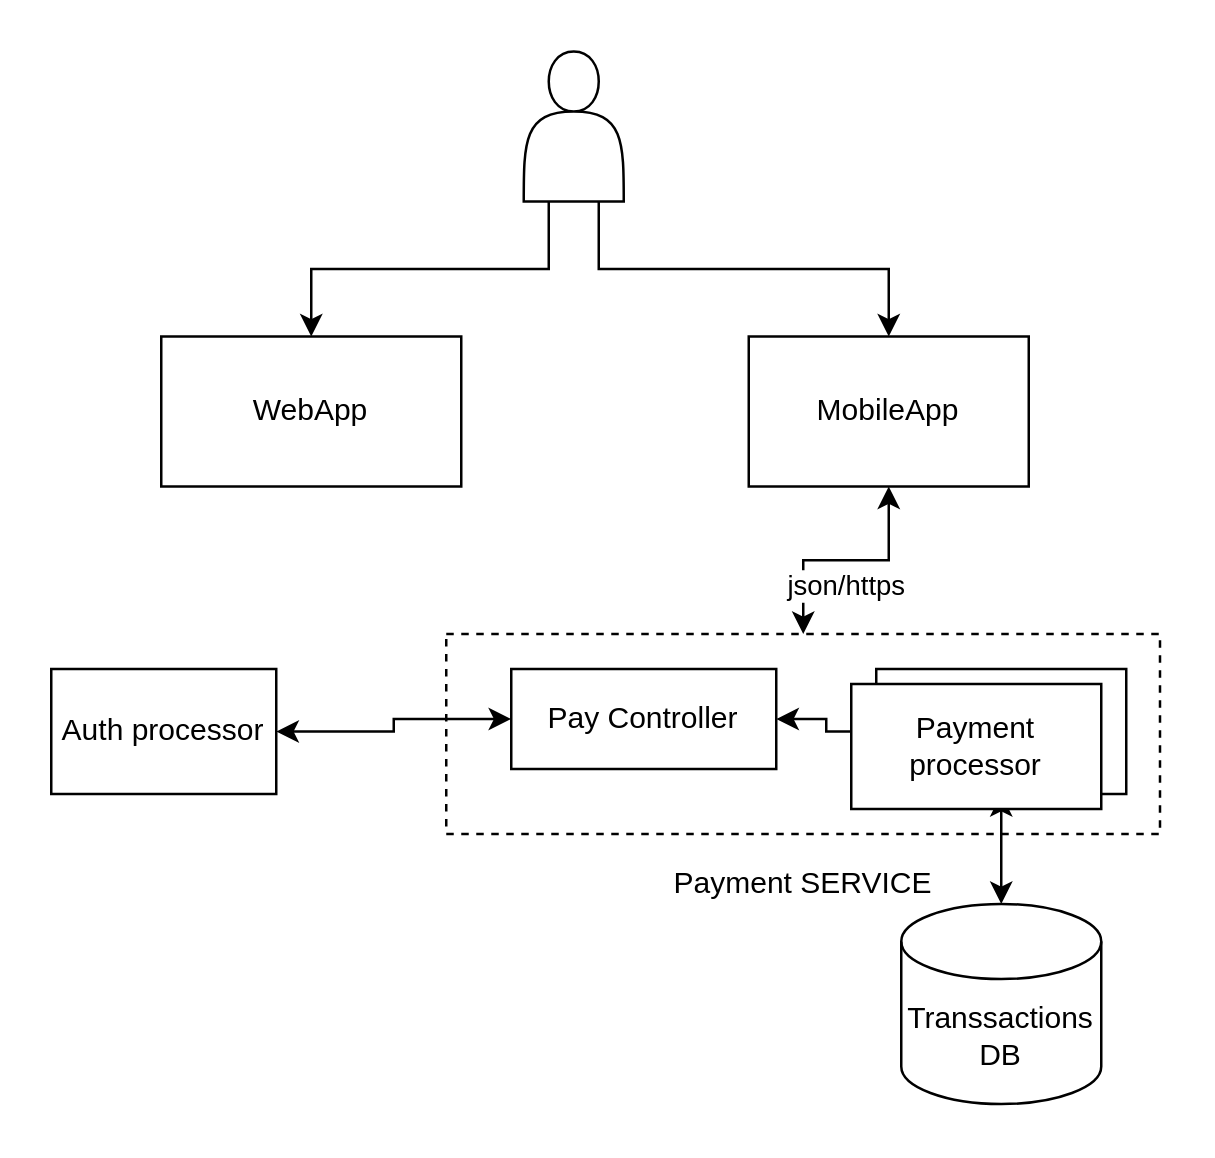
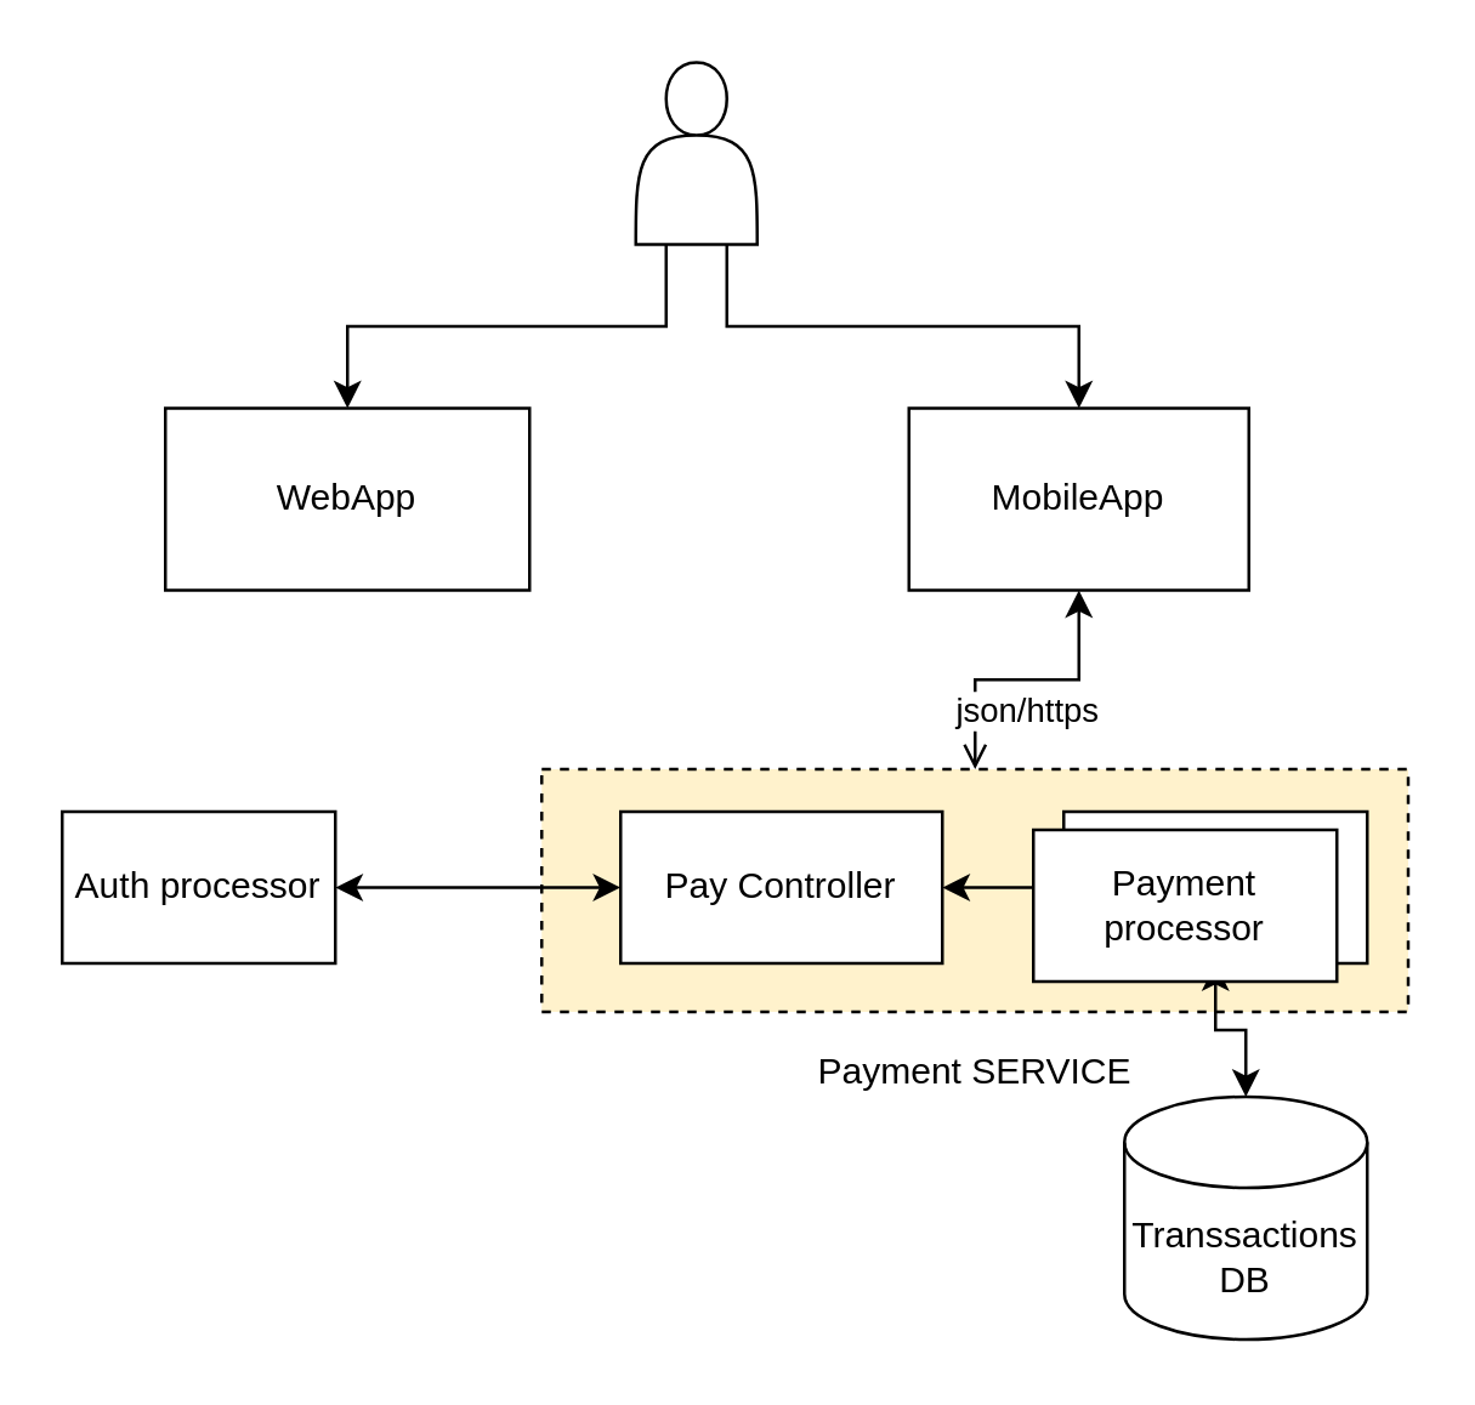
- <mxCell id="7" value="WebApp" style="rounded=0;whiteSpace=wrap;html=1;" vertex="1" parent="1"><mxGeometry x="64" y="134" width="120" height="60" as="geometry" /></mxCell>
+ <mxCell id="7" value="WebApp" style="rounded=0;whiteSpace=wrap;html=1;" vertex="1" parent="1"><mxGeometry x="54" y="134" width="120" height="60" as="geometry" /></mxCell>
- <mxCell id="8" value="json/https" style="edgeStyle=orthogonalEdgeStyle;rounded=0;orthogonalLoop=1;jettySize=auto;html=1;exitX=0.5;exitY=1;exitDx=0;exitDy=0;startArrow=classic;startFill=1;" edge="1" parent="1" source="9" target="2"><mxGeometry x="0.036" y="9" relative="1" as="geometry"><mxPoint x="1" y="1" as="offset" /></mxGeometry></mxCell>
+ <mxCell id="8" value="json/https" style="edgeStyle=orthogonalEdgeStyle;rounded=0;orthogonalLoop=1;jettySize=auto;html=1;exitX=0.5;exitY=1;exitDx=0;exitDy=0;startArrow=classic;startFill=1;endArrow=open;" edge="1" parent="1" source="9" target="2"><mxGeometry x="0.036" y="9" relative="1" as="geometry"><mxPoint x="1" y="1" as="offset" /></mxGeometry></mxCell>
- <mxCell id="12" value="Pay Controller" style="rounded=0;whiteSpace=wrap;html=1;" vertex="1" parent="1"><mxGeometry x="204" y="267" width="106" height="40" as="geometry" /></mxCell>
+ <mxCell id="12" value="Pay Controller" style="rounded=0;whiteSpace=wrap;html=1;" vertex="1" parent="1"><mxGeometry x="204" y="267" width="106" height="50" as="geometry" /></mxCell>
- <mxCell id="2" value="Payment SERVICE" style="rounded=0;whiteSpace=wrap;html=1;dashed=1;spacingLeft=0;spacingBottom=-120;" vertex="1" parent="1"><mxGeometry x="178" y="253" width="285.5" height="80" as="geometry" /></mxCell>
+ <mxCell id="2" value="Payment SERVICE" style="rounded=0;whiteSpace=wrap;html=1;dashed=1;spacingLeft=0;spacingBottom=-120;fillColor=#fff2cc;" vertex="1" parent="1"><mxGeometry x="178" y="253" width="285.5" height="80" as="geometry" /></mxCell>
- <mxCell id="13" value="Transsactions&lt;br&gt;DB" style="shape=cylinder3;whiteSpace=wrap;html=1;boundedLbl=1;backgroundOutline=1;size=15;" vertex="1" parent="1"><mxGeometry x="360" y="361" width="80" height="80" as="geometry" /></mxCell>
+ <mxCell id="13" value="Transsactions&lt;br&gt;DB" style="shape=cylinder3;whiteSpace=wrap;html=1;boundedLbl=1;backgroundOutline=1;size=15;" vertex="1" parent="1"><mxGeometry x="370" y="361" width="80" height="80" as="geometry" /></mxCell>
